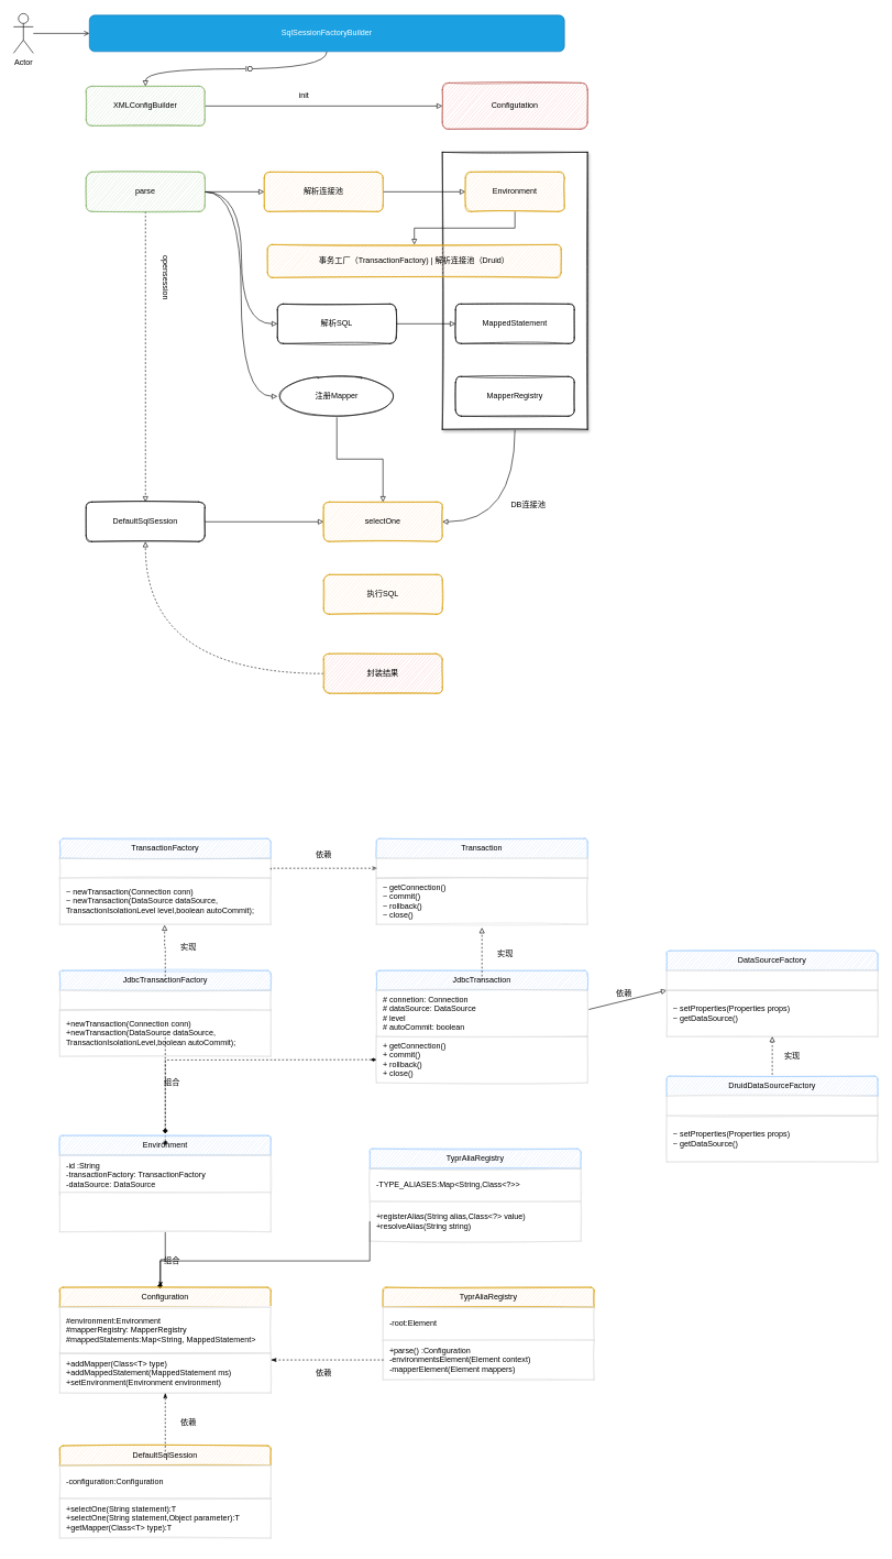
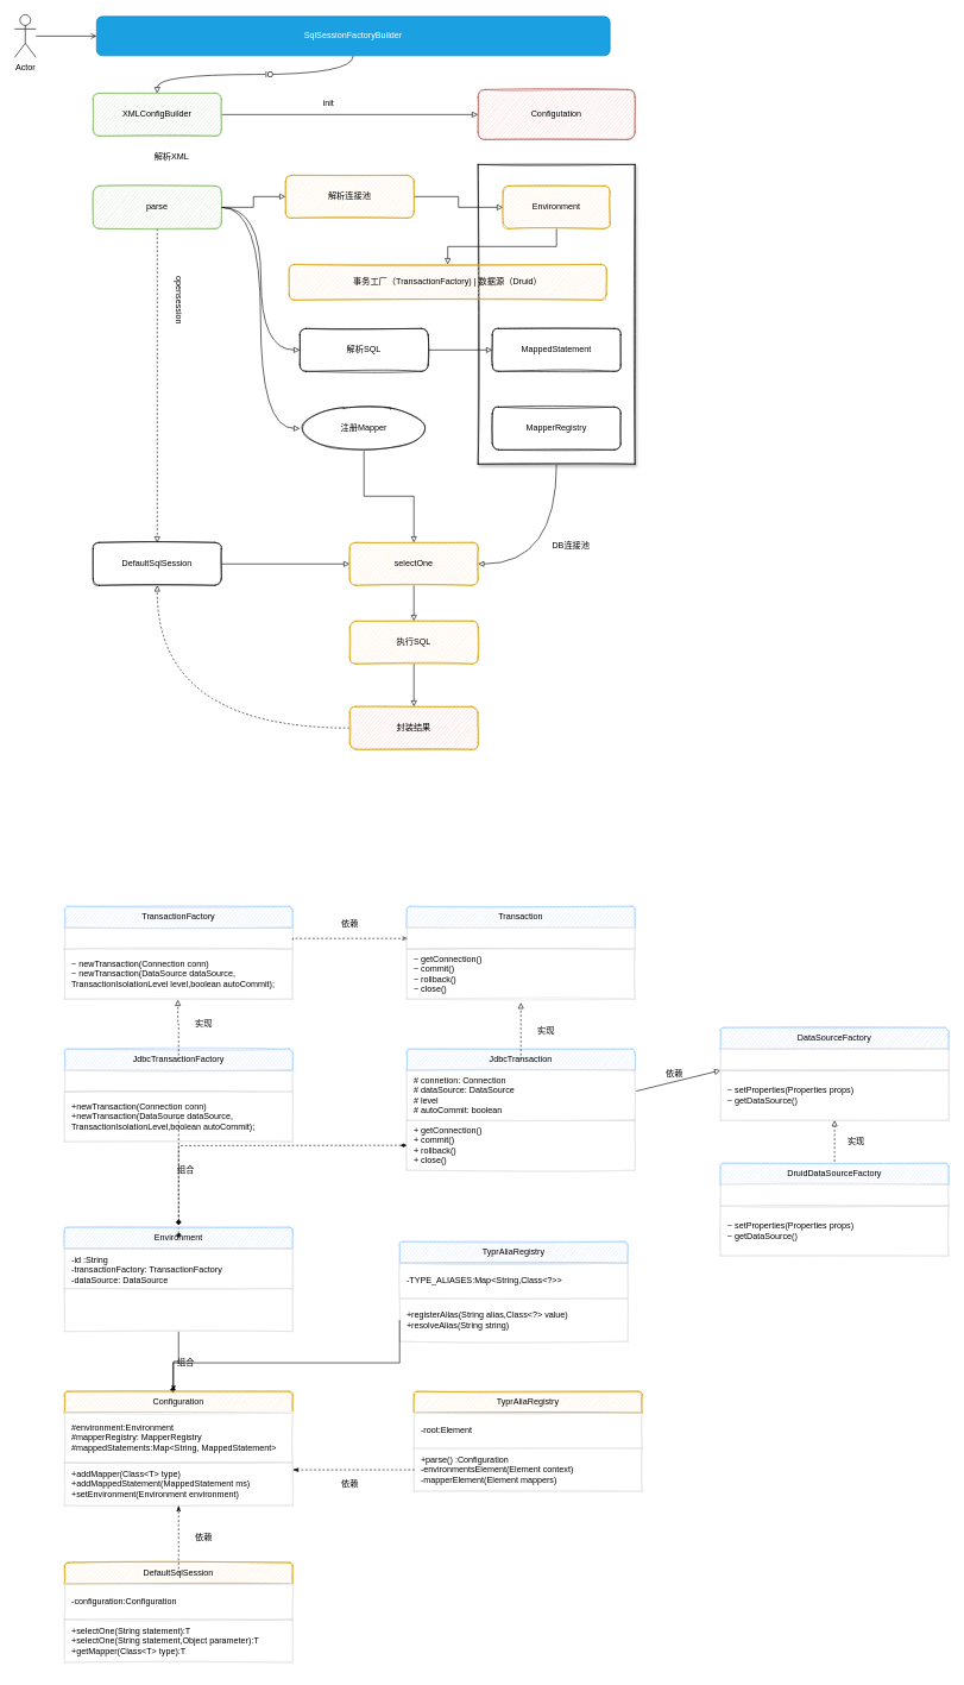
+ <mxCell id="21" value="解析XML" style="text;html=1;align=center;verticalAlign=middle;resizable=0;points=[];autosize=1;strokeColor=none;fillColor=none;" vertex="1" parent="1"><mxGeometry x="205" y="205" width="70" height="30" as="geometry" /></mxCell>
- <mxCell id="17" value="解析连接池" style="rounded=1;whiteSpace=wrap;html=1;fillColor=#ffe6cc;strokeColor=#d79b00;sketch=1;" vertex="1" parent="1"><mxGeometry x="400" y="260" width="180" height="60" as="geometry" /></mxCell>
+ <mxCell id="17" value="解析连接池" style="rounded=1;whiteSpace=wrap;html=1;fillColor=#ffe6cc;strokeColor=#d79b00;sketch=1;" vertex="1" parent="1"><mxGeometry x="400" y="245" width="180" height="60" as="geometry" /></mxCell>
- <mxCell id="31" value="事务工厂（TransactionFactory) | 解析连接池（Druid）" style="rounded=1;whiteSpace=wrap;html=1;fillColor=#ffe6cc;strokeColor=#d79b00;sketch=1;" vertex="1" parent="1"><mxGeometry x="405" y="370" width="445" height="50" as="geometry" /></mxCell>
+ <mxCell id="31" value="事务工厂（TransactionFactory) | 数据源（Druid）" style="rounded=1;whiteSpace=wrap;html=1;fillColor=#ffe6cc;strokeColor=#d79b00;sketch=1;" vertex="1" parent="1"><mxGeometry x="405" y="370" width="445" height="50" as="geometry" /></mxCell>
+ <mxCell id="24" style="edgeStyle=orthogonalEdgeStyle;rounded=0;orthogonalLoop=1;jettySize=auto;html=1;endArrow=block;endFill=0;" edge="1" parent="1" source="25" target="27"><mxGeometry relative="1" as="geometry" /></mxCell>
+ <mxCell id="26" style="edgeStyle=orthogonalEdgeStyle;rounded=0;orthogonalLoop=1;jettySize=auto;html=1;entryX=0.5;entryY=0;entryDx=0;entryDy=0;endArrow=block;endFill=0;" edge="1" parent="1" source="27" target="38"><mxGeometry relative="1" as="geometry" /></mxCell>
